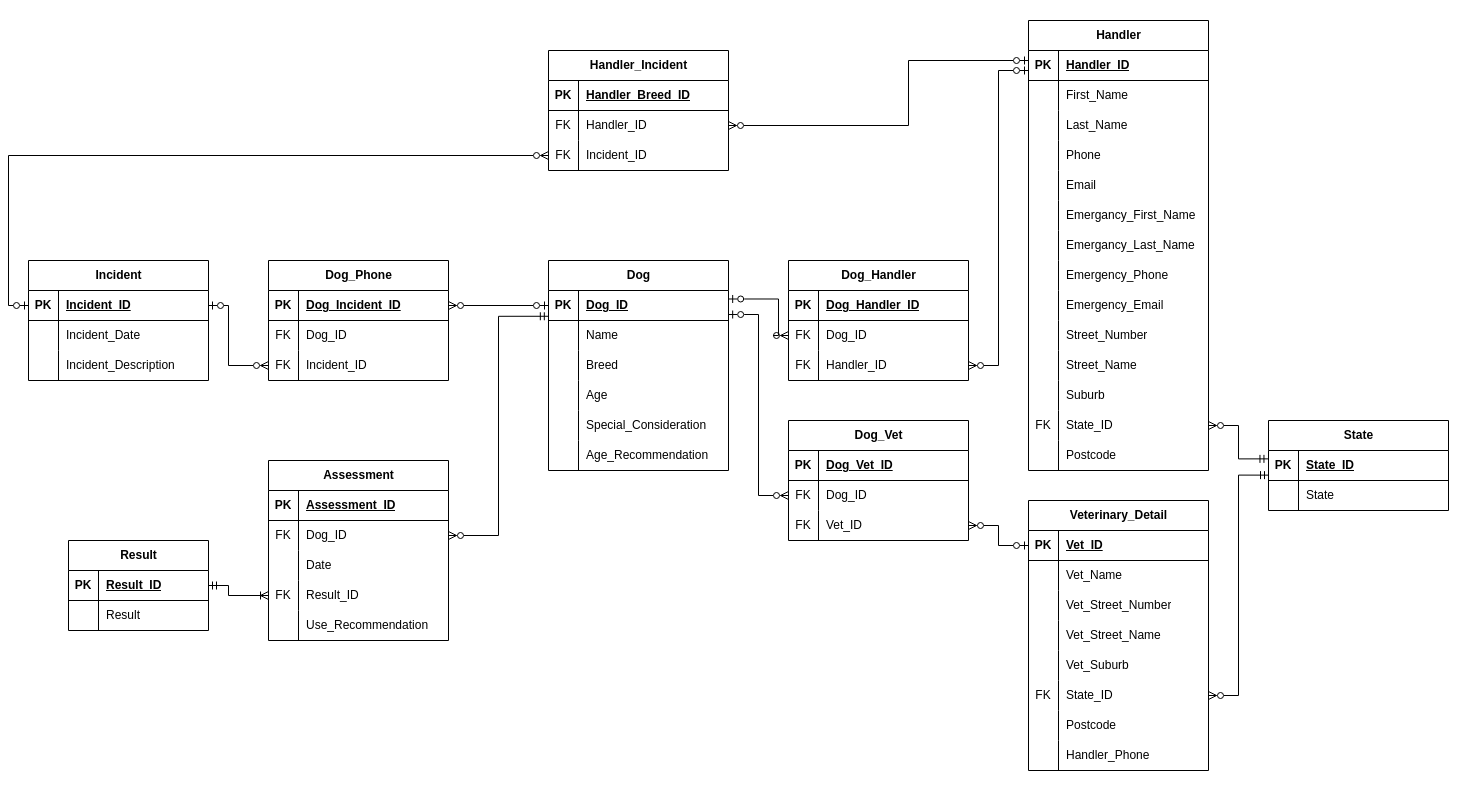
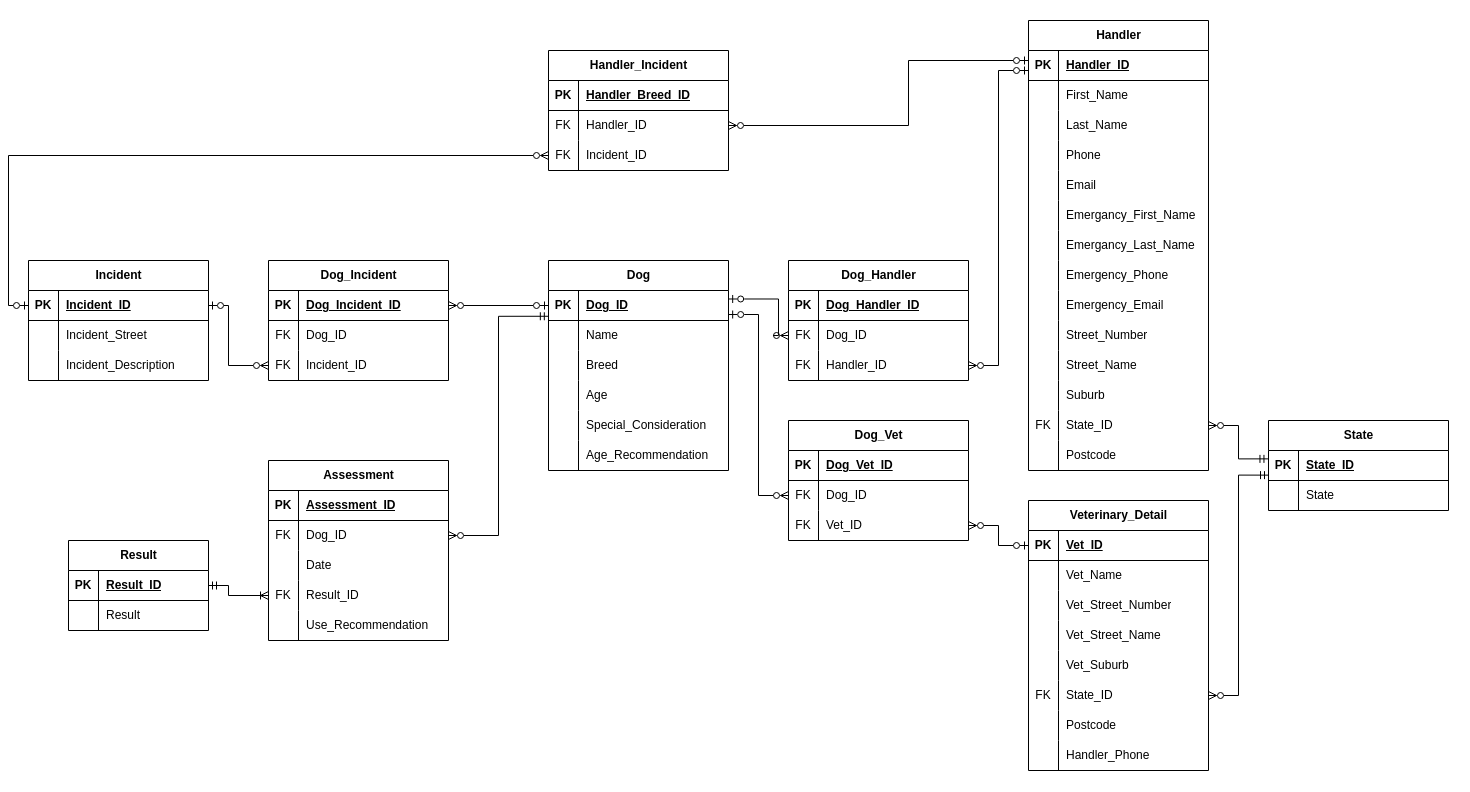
- <mxCell id="139" value="Dog_Phone" style="shape=table;startSize=30;container=1;collapsible=1;childLayout=tableLayout;fixedRows=1;rowLines=0;fontStyle=1;align=center;resizeLast=1;html=1;" vertex="1" parent="1"><mxGeometry x="260" y="260" width="180" height="120" as="geometry" /></mxCell>
+ <mxCell id="139" value="Dog_Incident" style="shape=table;startSize=30;container=1;collapsible=1;childLayout=tableLayout;fixedRows=1;rowLines=0;fontStyle=1;align=center;resizeLast=1;html=1;" vertex="1" parent="1"><mxGeometry x="260" y="260" width="180" height="120" as="geometry" /></mxCell>
- <mxCell id="111" value="Incident_Date" style="shape=partialRectangle;connectable=0;fillColor=none;top=0;left=0;bottom=0;right=0;align=left;spacingLeft=6;overflow=hidden;whiteSpace=wrap;html=1;" parent="109" vertex="1"><mxGeometry x="30" width="150" height="30" as="geometry"><mxRectangle width="150" height="30" as="alternateBounds" /></mxGeometry></mxCell>
+ <mxCell id="111" value="Incident_Street" style="shape=partialRectangle;connectable=0;fillColor=none;top=0;left=0;bottom=0;right=0;align=left;spacingLeft=6;overflow=hidden;whiteSpace=wrap;html=1;" parent="109" vertex="1"><mxGeometry x="30" width="150" height="30" as="geometry"><mxRectangle width="150" height="30" as="alternateBounds" /></mxGeometry></mxCell>
